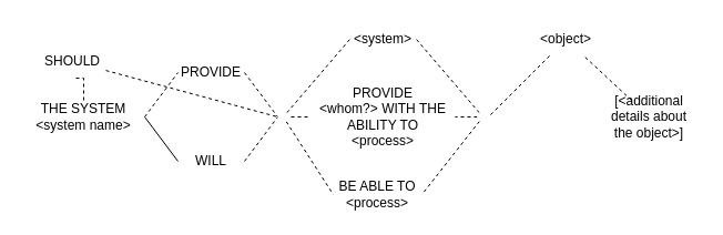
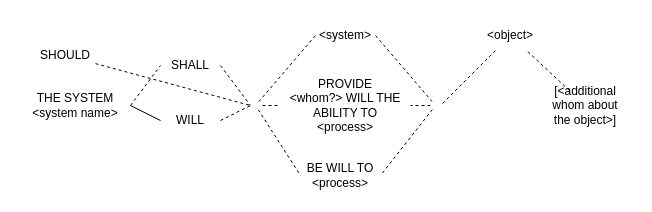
- <mxCell id="7" value="PROVIDE" style="text;html=1;strokeColor=none;fillColor=none;align=center;verticalAlign=middle;whiteSpace=wrap;rounded=0;" vertex="1" parent="1"><mxGeometry x="160" y="50" width="60" height="30" as="geometry" /></mxCell>
+ <mxCell id="7" value="SHALL" style="text;html=1;strokeColor=none;fillColor=none;align=center;verticalAlign=middle;whiteSpace=wrap;rounded=0;" vertex="1" parent="1"><mxGeometry x="160" y="50" width="60" height="30" as="geometry" /></mxCell>
- <mxCell id="2" style="edgeStyle=orthogonalEdgeStyle;rounded=0;orthogonalLoop=1;jettySize=auto;html=1;dashed=1;endArrow=none;endFill=0;" edge="1" parent="1" source="5" target="9"><mxGeometry relative="1" as="geometry" /></mxCell>
- <mxCell id="13" value="PROVIDE&lt;br&gt;&amp;lt;whom?&amp;gt; WITH THE ABILITY TO&lt;br&gt;&amp;lt;process&amp;gt;" style="text;html=1;strokeColor=none;fillColor=none;align=center;verticalAlign=middle;whiteSpace=wrap;rounded=0;" vertex="1" parent="1"><mxGeometry x="280" y="90" width="130" height="30" as="geometry" /></mxCell>
+ <mxCell id="13" value="PROVIDE&lt;br&gt;&amp;lt;whom?&amp;gt; WILL THE ABILITY TO&lt;br&gt;&amp;lt;process&amp;gt;" style="text;html=1;strokeColor=none;fillColor=none;align=center;verticalAlign=middle;whiteSpace=wrap;rounded=0;" vertex="1" parent="1"><mxGeometry x="280" y="90" width="130" height="30" as="geometry" /></mxCell>
- <mxCell id="18" value="[&amp;lt;additional&lt;br&gt;details about&lt;br&gt;the object&amp;gt;]" style="text;html=1;strokeColor=none;fillColor=none;align=center;verticalAlign=middle;whiteSpace=wrap;rounded=0;" vertex="1" parent="1"><mxGeometry x="540" y="90" width="90" height="30" as="geometry" /></mxCell>
+ <mxCell id="18" value="[&amp;lt;additional&lt;br&gt;whom about&lt;br&gt;the object&amp;gt;]" style="text;html=1;strokeColor=none;fillColor=none;align=center;verticalAlign=middle;whiteSpace=wrap;rounded=0;" vertex="1" parent="1"><mxGeometry x="540" y="90" width="90" height="30" as="geometry" /></mxCell>
- <mxCell id="11" value="WILL" style="text;html=1;strokeColor=none;fillColor=none;align=center;verticalAlign=middle;whiteSpace=wrap;rounded=0;" vertex="1" parent="1"><mxGeometry x="160" y="130" width="60" height="30" as="geometry" /></mxCell>
+ <mxCell id="11" value="WILL" style="text;html=1;strokeColor=none;fillColor=none;align=center;verticalAlign=middle;whiteSpace=wrap;rounded=0;" vertex="1" parent="1"><mxGeometry x="160" y="105" width="60" height="30" as="geometry" /></mxCell>
- <mxCell id="14" value="BE ABLE TO&lt;br&gt;&amp;lt;process&amp;gt;" style="text;html=1;strokeColor=none;fillColor=none;align=center;verticalAlign=middle;whiteSpace=wrap;rounded=0;" vertex="1" parent="1"><mxGeometry x="300" y="160" width="80" height="30" as="geometry" /></mxCell>
+ <mxCell id="14" value="BE WILL TO&lt;br&gt;&amp;lt;process&amp;gt;" style="text;html=1;strokeColor=none;fillColor=none;align=center;verticalAlign=middle;whiteSpace=wrap;rounded=0;" vertex="1" parent="1"><mxGeometry x="300" y="160" width="80" height="30" as="geometry" /></mxCell>
